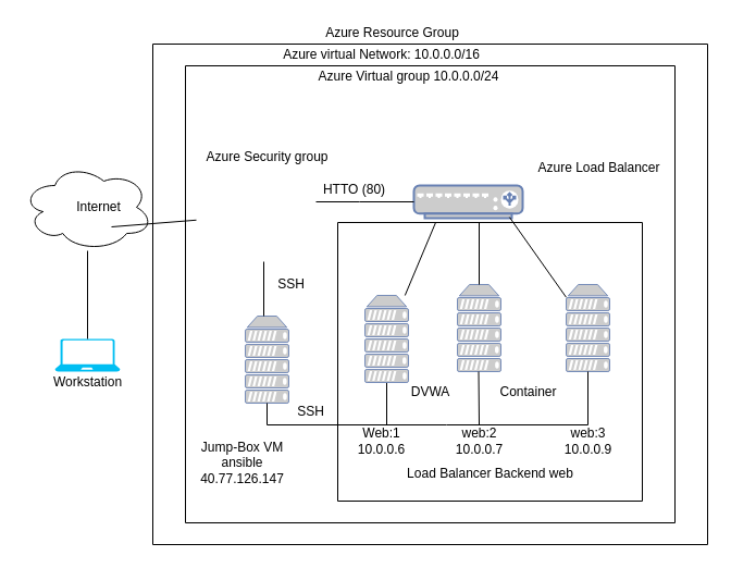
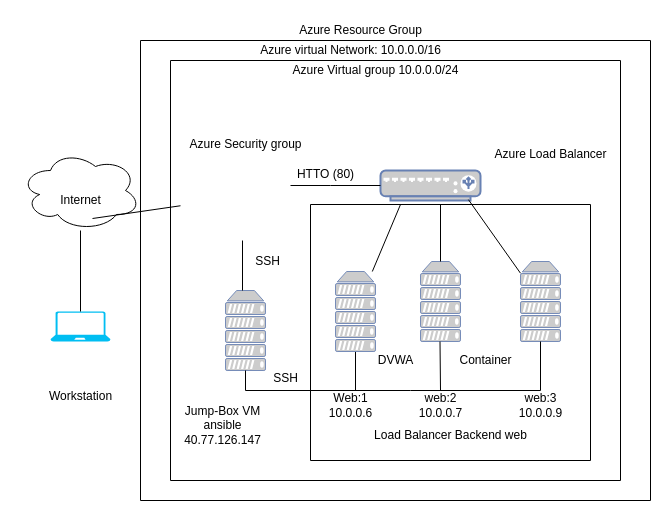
- <mxCell id="5" value="Internet" style="text;html=1;resizable=0;autosize=1;align=center;verticalAlign=middle;points=[];fillColor=none;strokeColor=none;rounded=0;" vertex="1" parent="1"><mxGeometry x="60" y="180" width="60" height="20" as="geometry" /></mxCell>
+ <mxCell id="5" value="Internet" style="text;html=1;resizable=0;autosize=1;align=center;verticalAlign=middle;points=[];fillColor=none;strokeColor=none;rounded=0;" vertex="1" parent="1"><mxGeometry x="50" y="190" width="60" height="20" as="geometry" /></mxCell>
- <mxCell id="6" value="Workstation" style="text;html=1;resizable=0;autosize=1;align=center;verticalAlign=middle;points=[];fillColor=none;strokeColor=none;rounded=0;" vertex="1" parent="1"><mxGeometry x="40" y="341" width="80" height="20" as="geometry" /></mxCell>
+ <mxCell id="6" value="Workstation" style="text;html=1;resizable=0;autosize=1;align=center;verticalAlign=middle;points=[];fillColor=none;strokeColor=none;rounded=0;" vertex="1" parent="1"><mxGeometry x="40" y="386" width="80" height="20" as="geometry" /></mxCell>
